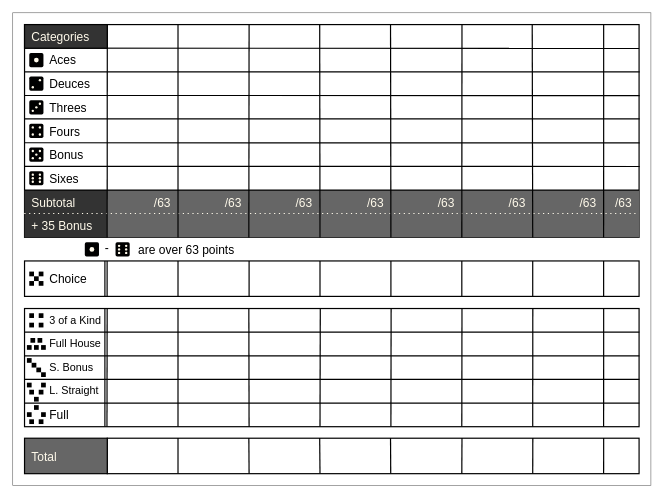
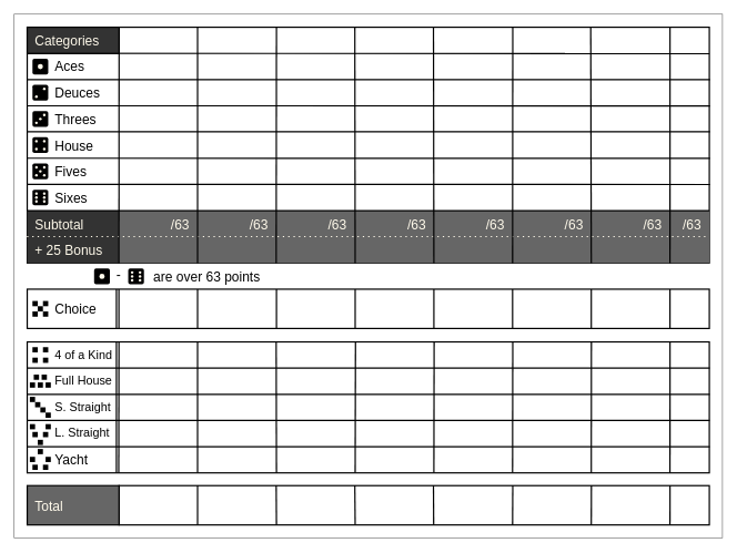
- <mxCell id="65" value="Fours" style="text;html=1;strokeColor=none;fillColor=none;align=left;verticalAlign=middle;whiteSpace=wrap;rounded=0;fontSize=20;strokeWidth=2;" parent="59" vertex="1"><mxGeometry x="79.735" y="197.855" width="98.42" height="39.37" as="geometry" /></mxCell>
+ <mxCell id="65" value="House" style="text;html=1;strokeColor=none;fillColor=none;align=left;verticalAlign=middle;whiteSpace=wrap;rounded=0;fontSize=20;strokeWidth=2;" parent="59" vertex="1"><mxGeometry x="79.735" y="197.855" width="98.42" height="39.37" as="geometry" /></mxCell>
- <mxCell id="66" value="Bonus" style="text;html=1;strokeColor=none;fillColor=none;align=left;verticalAlign=middle;whiteSpace=wrap;rounded=0;fontSize=20;strokeWidth=2;" parent="59" vertex="1"><mxGeometry x="79.78" y="237.22" width="98.42" height="39.37" as="geometry" /></mxCell>
+ <mxCell id="66" value="Fives" style="text;html=1;strokeColor=none;fillColor=none;align=left;verticalAlign=middle;whiteSpace=wrap;rounded=0;fontSize=20;strokeWidth=2;" parent="59" vertex="1"><mxGeometry x="79.78" y="237.22" width="98.42" height="39.37" as="geometry" /></mxCell>
- <mxCell id="83" value="+ 35 Bonus" style="text;html=1;strokeColor=none;fillColor=none;align=left;verticalAlign=middle;whiteSpace=wrap;rounded=0;fontSize=20;fontColor=#FFFAEB;spacingLeft=10;strokeWidth=2;movable=1;resizable=1;rotatable=1;deletable=1;editable=1;locked=0;connectable=1;" parent="59" vertex="1"><mxGeometry x="40.415" y="355.325" width="137.79" height="39.37" as="geometry" /></mxCell>
+ <mxCell id="83" value="+ 25 Bonus" style="text;html=1;strokeColor=none;fillColor=none;align=left;verticalAlign=middle;whiteSpace=wrap;rounded=0;fontSize=20;fontColor=#FFFAEB;spacingLeft=10;strokeWidth=2;movable=1;resizable=1;rotatable=1;deletable=1;editable=1;locked=0;connectable=1;" parent="59" vertex="1"><mxGeometry x="40.415" y="355.325" width="137.79" height="39.37" as="geometry" /></mxCell>
- <mxCell id="81" value="3 of a Kind" style="text;html=1;strokeColor=none;fillColor=none;align=left;verticalAlign=middle;whiteSpace=wrap;rounded=0;fontSize=18;strokeWidth=2;connectable=0;" parent="59" vertex="1"><mxGeometry x="79.73" y="513.31" width="98.42" height="39.37" as="geometry" /></mxCell>
+ <mxCell id="81" value="4 of a Kind" style="text;html=1;strokeColor=none;fillColor=none;align=left;verticalAlign=middle;whiteSpace=wrap;rounded=0;fontSize=18;strokeWidth=2;connectable=0;" parent="59" vertex="1"><mxGeometry x="79.73" y="513.31" width="98.42" height="39.37" as="geometry" /></mxCell>
- <mxCell id="78" value="S. Bonus" style="text;html=1;strokeColor=none;fillColor=none;align=left;verticalAlign=middle;whiteSpace=wrap;rounded=0;fontSize=18;strokeWidth=2;connectable=0;" parent="59" vertex="1"><mxGeometry x="79.775" y="592.045" width="98.42" height="39.36" as="geometry" /></mxCell>
+ <mxCell id="78" value="S. Straight" style="text;html=1;strokeColor=none;fillColor=none;align=left;verticalAlign=middle;whiteSpace=wrap;rounded=0;fontSize=18;strokeWidth=2;connectable=0;" parent="59" vertex="1"><mxGeometry x="79.775" y="592.045" width="98.42" height="39.36" as="geometry" /></mxCell>
- <mxCell id="80" value="Full" style="text;html=1;strokeColor=none;fillColor=none;align=left;verticalAlign=middle;whiteSpace=wrap;rounded=0;fontSize=20;strokeWidth=2;connectable=0;" parent="59" vertex="1"><mxGeometry x="79.775" y="670.775" width="98.42" height="39.36" as="geometry" /></mxCell>
+ <mxCell id="80" value="Yacht" style="text;html=1;strokeColor=none;fillColor=none;align=left;verticalAlign=middle;whiteSpace=wrap;rounded=0;fontSize=20;strokeWidth=2;connectable=0;" parent="59" vertex="1"><mxGeometry x="79.775" y="670.775" width="98.42" height="39.36" as="geometry" /></mxCell>
